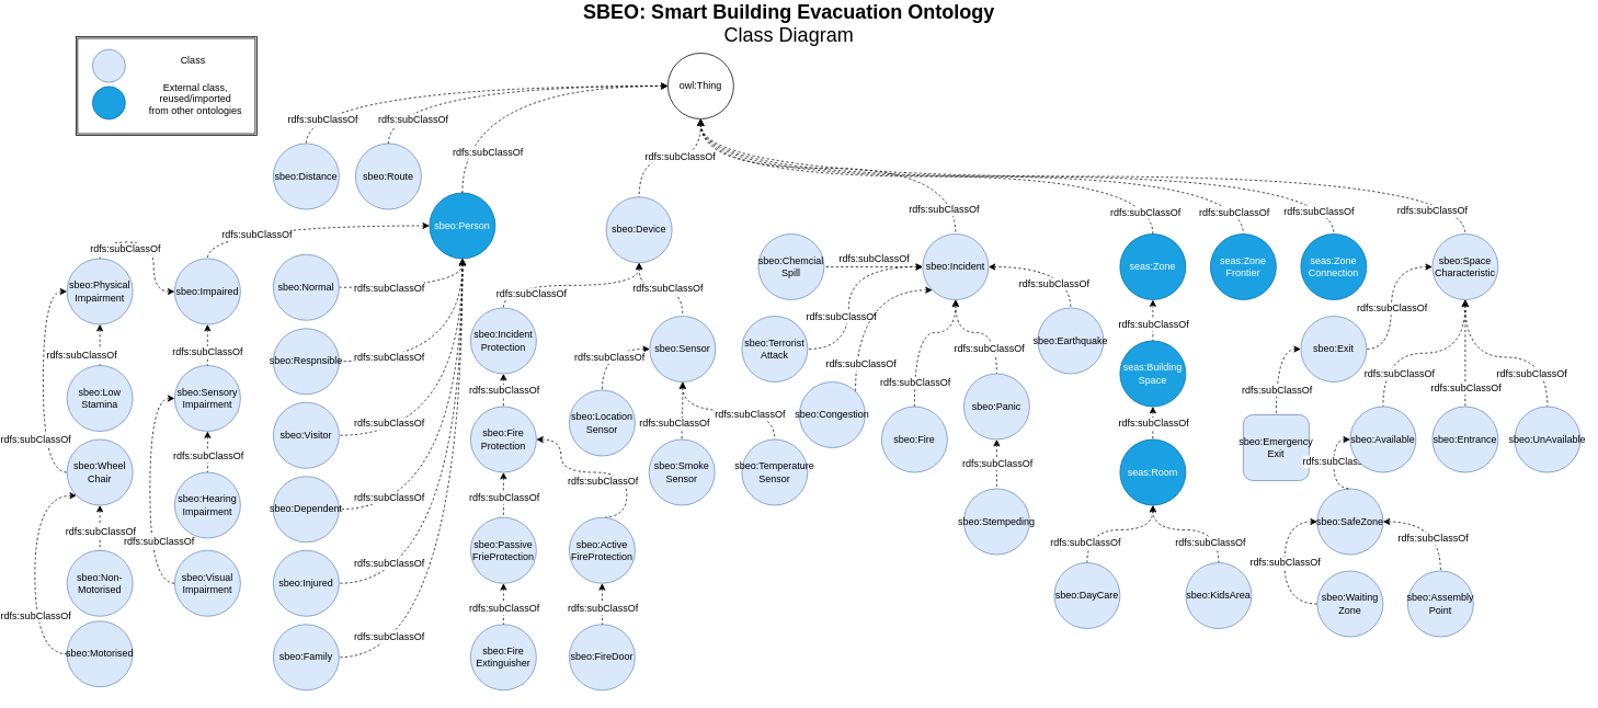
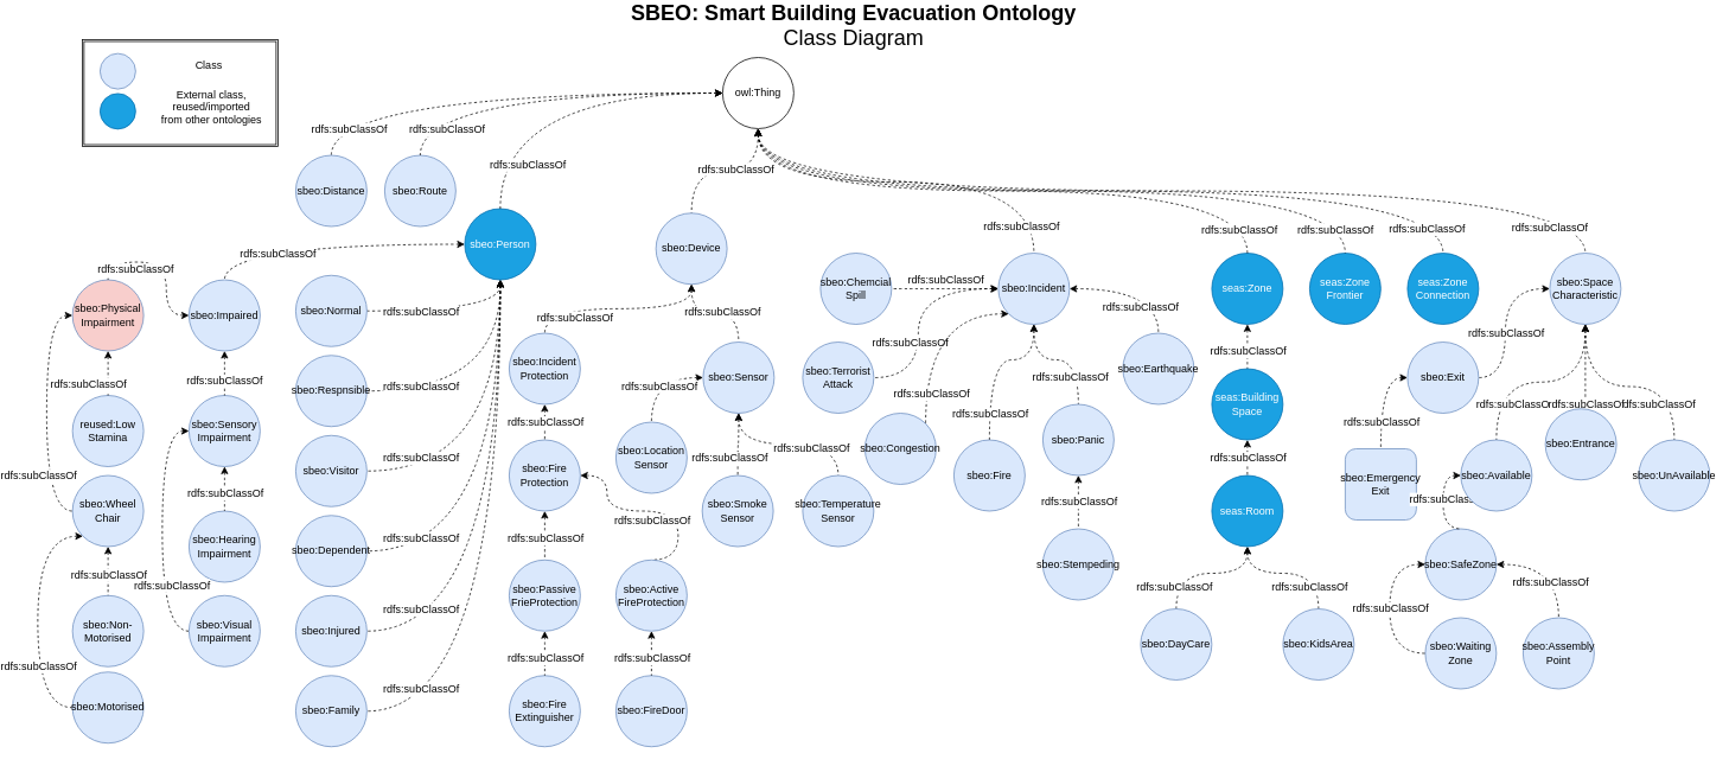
- <mxCell id="133" value="&lt;span style=&quot;white-space: normal&quot;&gt;sbeo:Physical&lt;br&gt;Impairment&lt;br&gt;&lt;/span&gt;" style="ellipse;whiteSpace=wrap;html=1;aspect=fixed;fillColor=#dae8fc;strokeColor=#6c8ebf;shadow=0;" parent="1" vertex="1"><mxGeometry x="59" y="311" width="80" height="80" as="geometry" /></mxCell>
+ <mxCell id="133" value="&lt;span style=&quot;white-space: normal&quot;&gt;sbeo:Physical&lt;br&gt;Impairment&lt;br&gt;&lt;/span&gt;" style="ellipse;whiteSpace=wrap;html=1;aspect=fixed;fillColor=#f8cecc;strokeColor=#6c8ebf;shadow=0;" parent="1" vertex="1"><mxGeometry x="59" y="311" width="80" height="80" as="geometry" /></mxCell>
- <mxCell id="160" value="&lt;span style=&quot;white-space: normal&quot;&gt;sbeo:Low&lt;br&gt;Stamina&lt;/span&gt;" style="ellipse;whiteSpace=wrap;html=1;aspect=fixed;fillColor=#dae8fc;strokeColor=#6c8ebf;shadow=0;" parent="1" vertex="1"><mxGeometry x="59" y="441" width="80" height="80" as="geometry" /></mxCell>
+ <mxCell id="160" value="&lt;span style=&quot;white-space: normal&quot;&gt;reused:Low&lt;br&gt;Stamina&lt;/span&gt;" style="ellipse;whiteSpace=wrap;html=1;aspect=fixed;fillColor=#dae8fc;strokeColor=#6c8ebf;shadow=0;" parent="1" vertex="1"><mxGeometry x="59" y="441" width="80" height="80" as="geometry" /></mxCell>
- <mxCell id="149" value="&lt;span style=&quot;white-space: normal&quot;&gt;sbeo:Entrance&lt;/span&gt;" style="ellipse;whiteSpace=wrap;html=1;aspect=fixed;fillColor=#dae8fc;strokeColor=#6c8ebf;shadow=0;" parent="1" vertex="1"><mxGeometry x="1720" y="491" width="80" height="80" as="geometry" /></mxCell>
+ <mxCell id="149" value="&lt;span style=&quot;white-space: normal&quot;&gt;sbeo:Entrance&lt;/span&gt;" style="ellipse;whiteSpace=wrap;html=1;aspect=fixed;fillColor=#dae8fc;strokeColor=#6c8ebf;shadow=0;" parent="1" vertex="1"><mxGeometry x="1715" y="456" width="80" height="80" as="geometry" /></mxCell>
